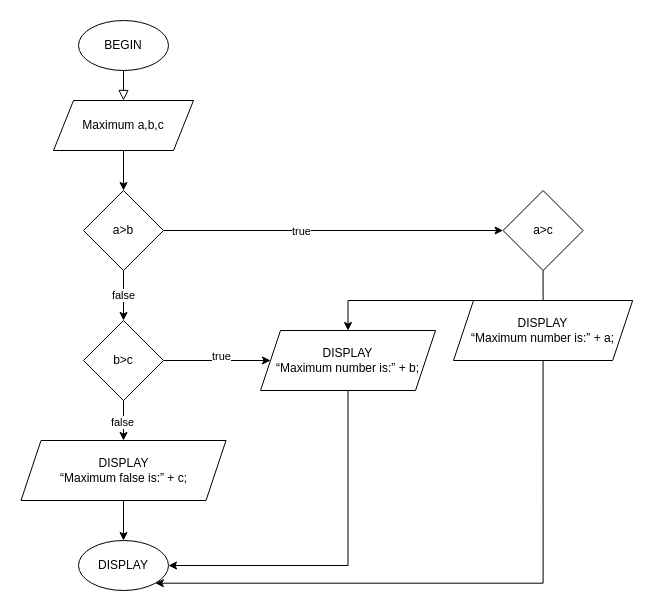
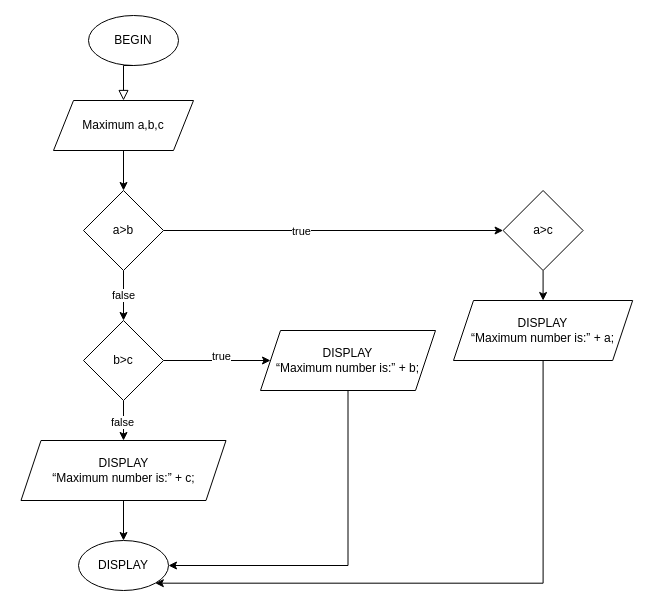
- <mxCell id="2" value="BEGIN" style="ellipse;whiteSpace=wrap;html=1;" parent="1" vertex="1"><mxGeometry x="78" y="20" width="90" height="50" as="geometry" /></mxCell>
+ <mxCell id="2" value="BEGIN" style="ellipse;whiteSpace=wrap;html=1;" parent="1" vertex="1"><mxGeometry x="88" y="15" width="90" height="50" as="geometry" /></mxCell>
- <mxCell id="12" style="edgeStyle=orthogonalEdgeStyle;rounded=0;orthogonalLoop=1;jettySize=auto;html=1;exitX=0.5;exitY=1;exitDx=0;exitDy=0;" edge="1" parent="1" source="13" target="22"><mxGeometry relative="1" as="geometry" /></mxCell>
+ <mxCell id="12" style="edgeStyle=orthogonalEdgeStyle;rounded=0;orthogonalLoop=1;jettySize=auto;html=1;exitX=0.5;exitY=1;exitDx=0;exitDy=0;entryX=0.5;entryY=0;entryDx=0;entryDy=0;" edge="1" parent="1" source="13" target="15"><mxGeometry relative="1" as="geometry" /></mxCell>
- <mxCell id="24" value="DISPLAY&lt;br&gt;“Maximum false is:” + c;" style="shape=parallelogram;perimeter=parallelogramPerimeter;whiteSpace=wrap;html=1;fixedSize=1;" vertex="1" parent="1"><mxGeometry x="20.5" y="440" width="205" height="60" as="geometry" /></mxCell>
+ <mxCell id="24" value="DISPLAY&lt;br&gt;“Maximum number is:” + c;" style="shape=parallelogram;perimeter=parallelogramPerimeter;whiteSpace=wrap;html=1;fixedSize=1;" vertex="1" parent="1"><mxGeometry x="20.5" y="440" width="205" height="60" as="geometry" /></mxCell>
